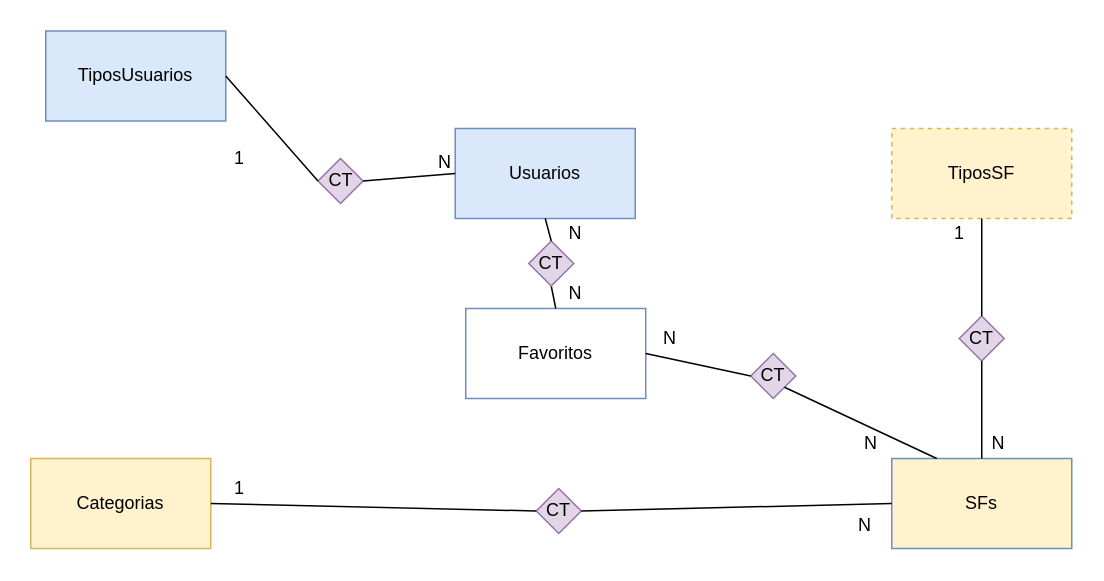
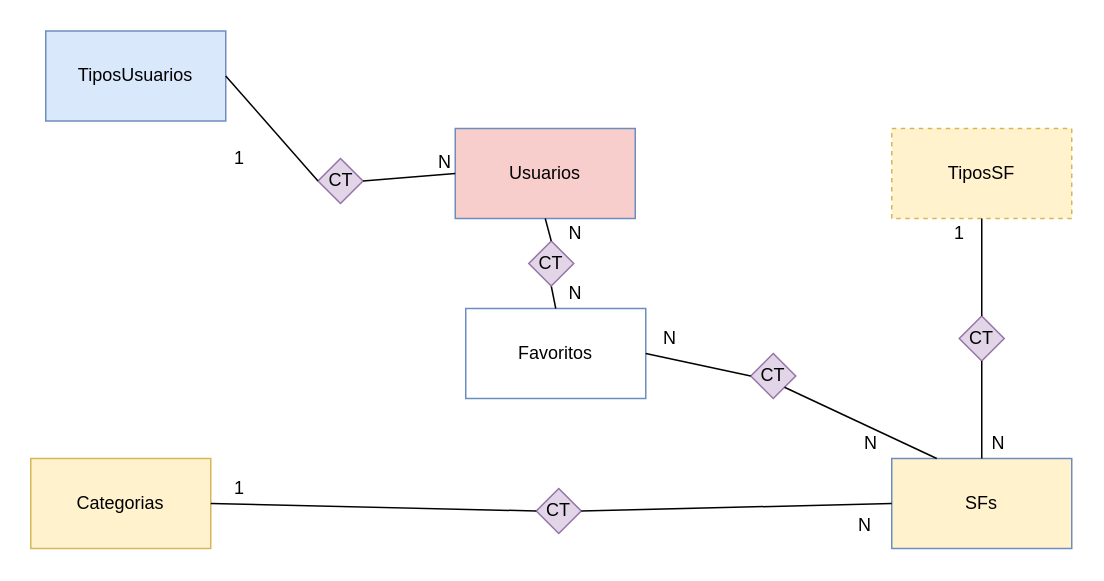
- <mxCell id="2" value="Usuarios" style="rounded=0;whiteSpace=wrap;html=1;fillColor=#dae8fc;strokeColor=#6c8ebf;" parent="1" vertex="1"><mxGeometry x="303" y="85" width="120" height="60" as="geometry" /></mxCell>
+ <mxCell id="2" value="Usuarios" style="rounded=0;whiteSpace=wrap;html=1;fillColor=#f8cecc;strokeColor=#6c8ebf;" parent="1" vertex="1"><mxGeometry x="303" y="85" width="120" height="60" as="geometry" /></mxCell>
